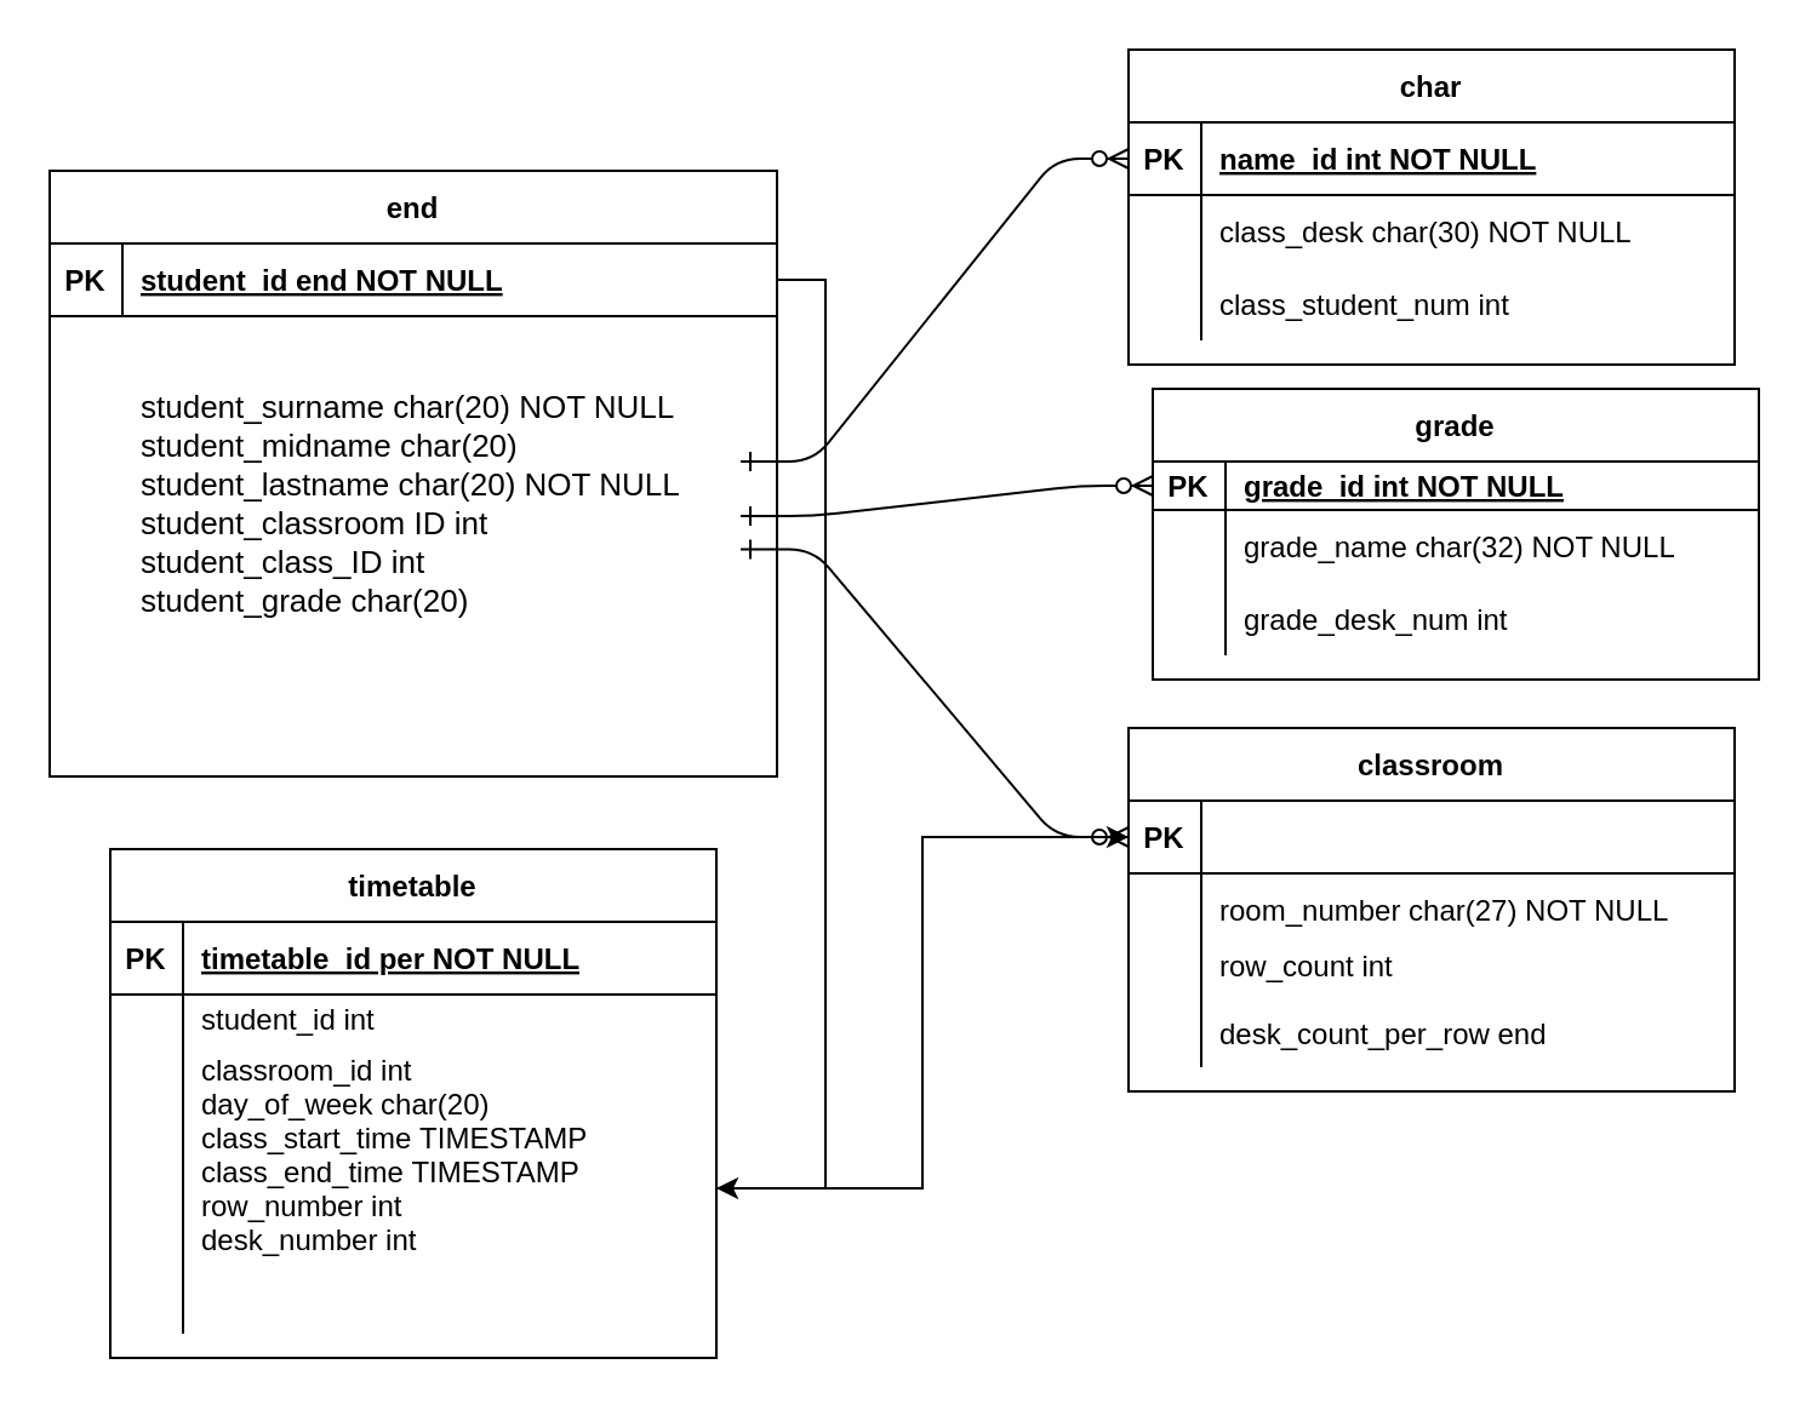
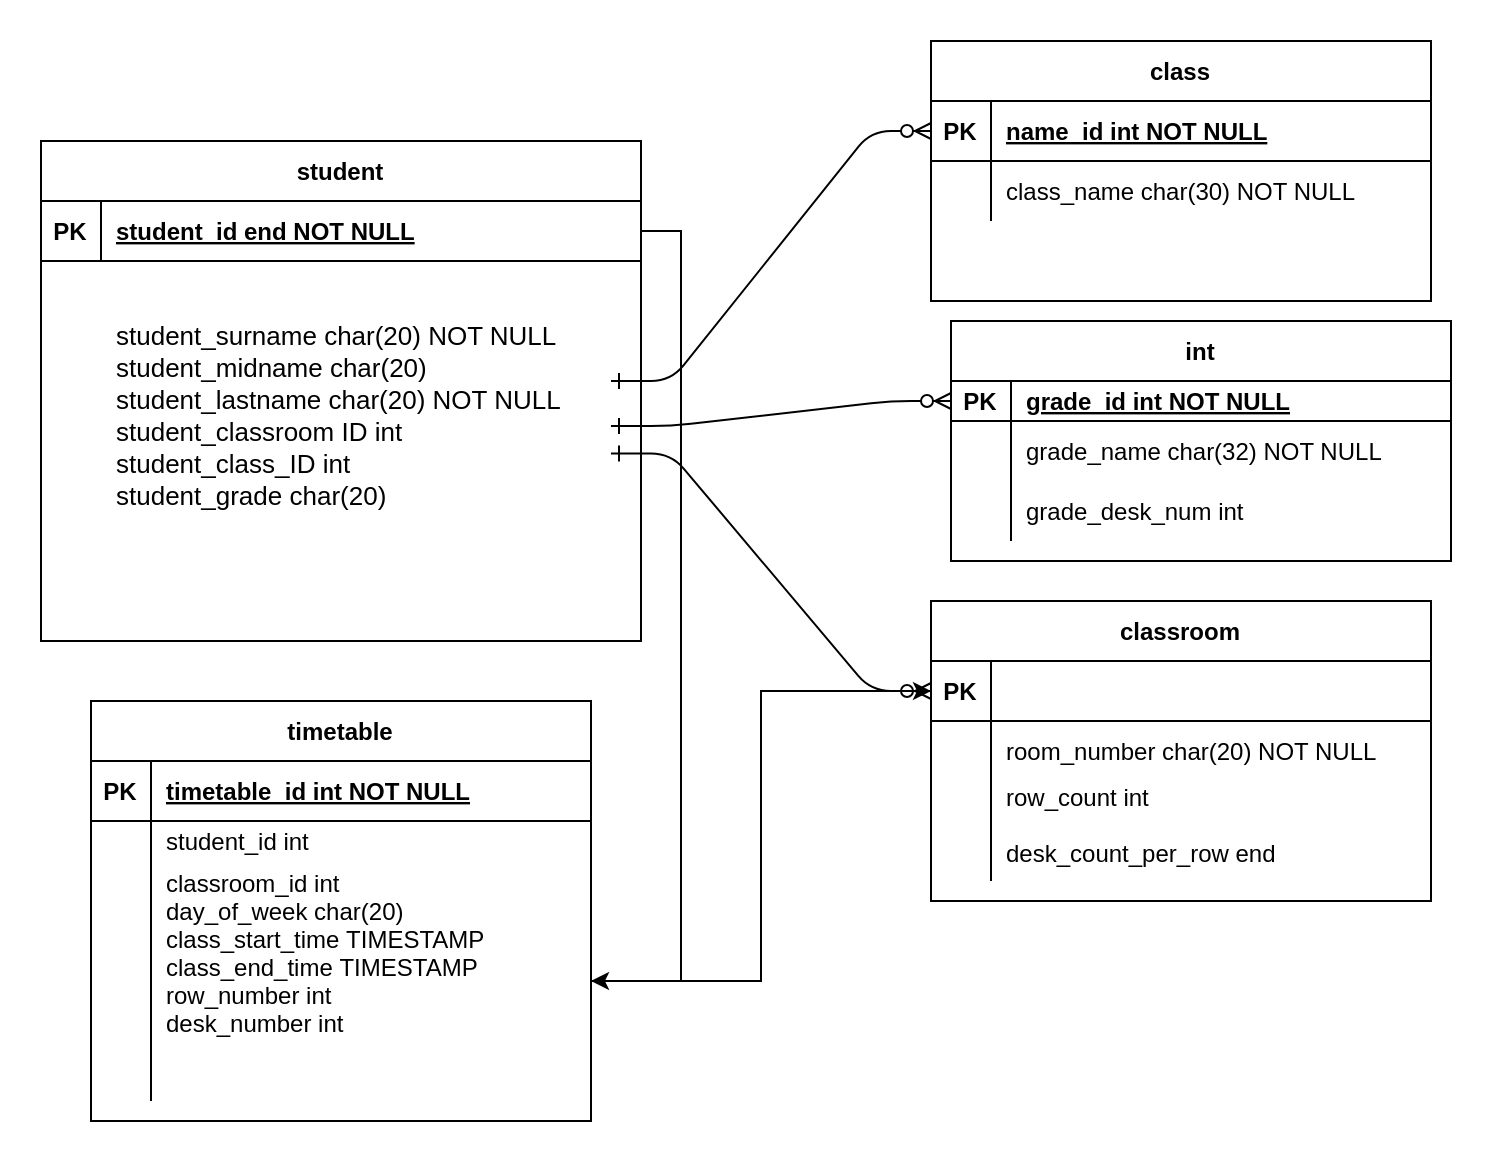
- <mxCell id="3" value="char" style="shape=table;startSize=30;container=1;collapsible=1;childLayout=tableLayout;fixedRows=1;rowLines=0;fontStyle=1;align=center;resizeLast=1;" vertex="1" parent="1"><mxGeometry x="465" y="20" width="250" height="130" as="geometry" /></mxCell>
+ <mxCell id="3" value="class" style="shape=table;startSize=30;container=1;collapsible=1;childLayout=tableLayout;fixedRows=1;rowLines=0;fontStyle=1;align=center;resizeLast=1;" vertex="1" parent="1"><mxGeometry x="465" y="20" width="250" height="130" as="geometry" /></mxCell>
- <mxCell id="22" value="end" style="shape=table;startSize=30;container=1;collapsible=1;childLayout=tableLayout;fixedRows=1;rowLines=0;fontStyle=1;align=center;resizeLast=1;" vertex="1" parent="1"><mxGeometry x="20" y="70" width="300" height="250" as="geometry" /></mxCell>
+ <mxCell id="22" value="student" style="shape=table;startSize=30;container=1;collapsible=1;childLayout=tableLayout;fixedRows=1;rowLines=0;fontStyle=1;align=center;resizeLast=1;" vertex="1" parent="1"><mxGeometry x="20" y="70" width="300" height="250" as="geometry" /></mxCell>
- <mxCell id="9" value="class_desk char(30) NOT NULL" style="shape=partialRectangle;overflow=hidden;connectable=0;fillColor=none;top=0;left=0;bottom=0;right=0;align=left;spacingLeft=6;" vertex="1" parent="7"><mxGeometry x="30" width="220" height="30" as="geometry"><mxRectangle width="220" height="30" as="alternateBounds" /></mxGeometry></mxCell>
+ <mxCell id="9" value="class_name char(30) NOT NULL" style="shape=partialRectangle;overflow=hidden;connectable=0;fillColor=none;top=0;left=0;bottom=0;right=0;align=left;spacingLeft=6;" vertex="1" parent="7"><mxGeometry x="30" width="220" height="30" as="geometry"><mxRectangle width="220" height="30" as="alternateBounds" /></mxGeometry></mxCell>
- <mxCell id="12" value="class_student_num int" style="shape=partialRectangle;overflow=hidden;connectable=0;fillColor=none;top=0;left=0;bottom=0;right=0;align=left;spacingLeft=6;" vertex="1" parent="10"><mxGeometry x="30" width="220" height="30" as="geometry"><mxRectangle width="220" height="30" as="alternateBounds" /></mxGeometry></mxCell>
- <mxCell id="28" value="grade" style="shape=table;startSize=30;container=1;collapsible=1;childLayout=tableLayout;fixedRows=1;rowLines=0;fontStyle=1;align=center;resizeLast=1;" vertex="1" parent="1"><mxGeometry x="475" y="160" width="250" height="120" as="geometry" /></mxCell>
+ <mxCell id="28" value="int" style="shape=table;startSize=30;container=1;collapsible=1;childLayout=tableLayout;fixedRows=1;rowLines=0;fontStyle=1;align=center;resizeLast=1;" vertex="1" parent="1"><mxGeometry x="475" y="160" width="250" height="120" as="geometry" /></mxCell>
- <mxCell id="18" value="room_number char(27) NOT NULL" style="shape=partialRectangle;overflow=hidden;connectable=0;fillColor=none;top=0;left=0;bottom=0;right=0;align=left;spacingLeft=6;" vertex="1" parent="16"><mxGeometry x="30" width="220" height="30" as="geometry"><mxRectangle width="220" height="30" as="alternateBounds" /></mxGeometry></mxCell>
+ <mxCell id="18" value="room_number char(20) NOT NULL" style="shape=partialRectangle;overflow=hidden;connectable=0;fillColor=none;top=0;left=0;bottom=0;right=0;align=left;spacingLeft=6;" vertex="1" parent="16"><mxGeometry x="30" width="220" height="30" as="geometry"><mxRectangle width="220" height="30" as="alternateBounds" /></mxGeometry></mxCell>
- <mxCell id="43" value="timetable_id per NOT NULL " style="shape=partialRectangle;overflow=hidden;connectable=0;fillColor=none;top=0;left=0;bottom=0;right=0;align=left;spacingLeft=6;fontStyle=5;" vertex="1" parent="41"><mxGeometry x="30" width="220" height="30" as="geometry"><mxRectangle width="220" height="30" as="alternateBounds" /></mxGeometry></mxCell>
+ <mxCell id="43" value="timetable_id int NOT NULL " style="shape=partialRectangle;overflow=hidden;connectable=0;fillColor=none;top=0;left=0;bottom=0;right=0;align=left;spacingLeft=6;fontStyle=5;" vertex="1" parent="41"><mxGeometry x="30" width="220" height="30" as="geometry"><mxRectangle width="220" height="30" as="alternateBounds" /></mxGeometry></mxCell>
